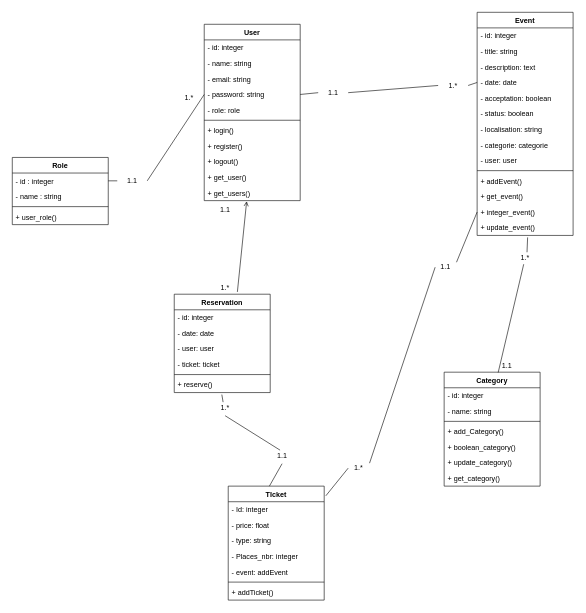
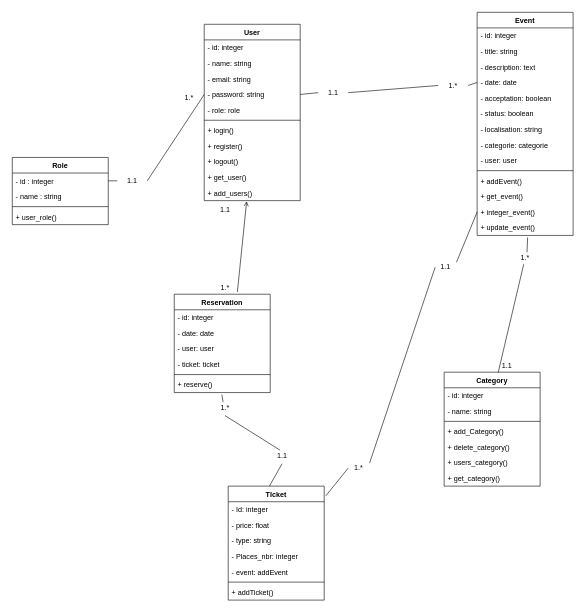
- <mxCell id="13" value="+ get_users()" style="text;strokeColor=none;fillColor=none;align=left;verticalAlign=top;spacingLeft=4;spacingRight=4;overflow=hidden;rotatable=0;points=[[0,0.5],[1,0.5]];portConstraint=eastwest;" parent="2" vertex="1"><mxGeometry y="268" width="160" height="26" as="geometry" /></mxCell>
+ <mxCell id="13" value="+ add_users()" style="text;strokeColor=none;fillColor=none;align=left;verticalAlign=top;spacingLeft=4;spacingRight=4;overflow=hidden;rotatable=0;points=[[0,0.5],[1,0.5]];portConstraint=eastwest;" parent="2" vertex="1"><mxGeometry y="268" width="160" height="26" as="geometry" /></mxCell>
- <mxCell id="34" value="+ boolean_category()" style="text;strokeColor=none;fillColor=none;align=left;verticalAlign=top;spacingLeft=4;spacingRight=4;overflow=hidden;rotatable=0;points=[[0,0.5],[1,0.5]];portConstraint=eastwest;" parent="29" vertex="1"><mxGeometry y="112" width="160" height="26" as="geometry" /></mxCell>
+ <mxCell id="34" value="+ delete_category()" style="text;strokeColor=none;fillColor=none;align=left;verticalAlign=top;spacingLeft=4;spacingRight=4;overflow=hidden;rotatable=0;points=[[0,0.5],[1,0.5]];portConstraint=eastwest;" parent="29" vertex="1"><mxGeometry y="112" width="160" height="26" as="geometry" /></mxCell>
- <mxCell id="35" value="+ update_category()" style="text;strokeColor=none;fillColor=none;align=left;verticalAlign=top;spacingLeft=4;spacingRight=4;overflow=hidden;rotatable=0;points=[[0,0.5],[1,0.5]];portConstraint=eastwest;" parent="29" vertex="1"><mxGeometry y="138" width="160" height="26" as="geometry" /></mxCell>
+ <mxCell id="35" value="+ users_category()" style="text;strokeColor=none;fillColor=none;align=left;verticalAlign=top;spacingLeft=4;spacingRight=4;overflow=hidden;rotatable=0;points=[[0,0.5],[1,0.5]];portConstraint=eastwest;" parent="29" vertex="1"><mxGeometry y="138" width="160" height="26" as="geometry" /></mxCell>
